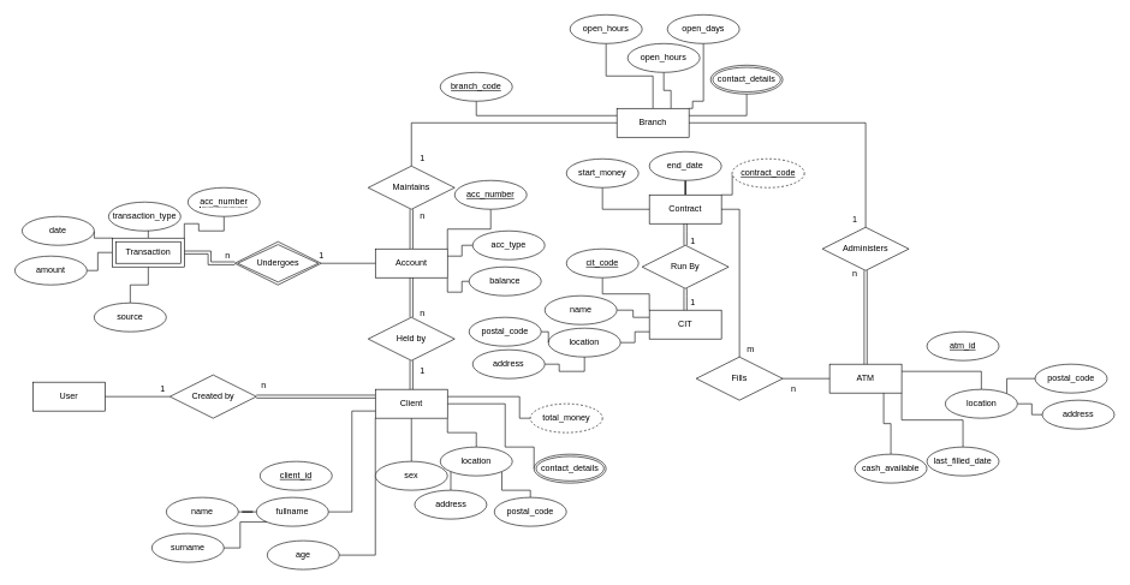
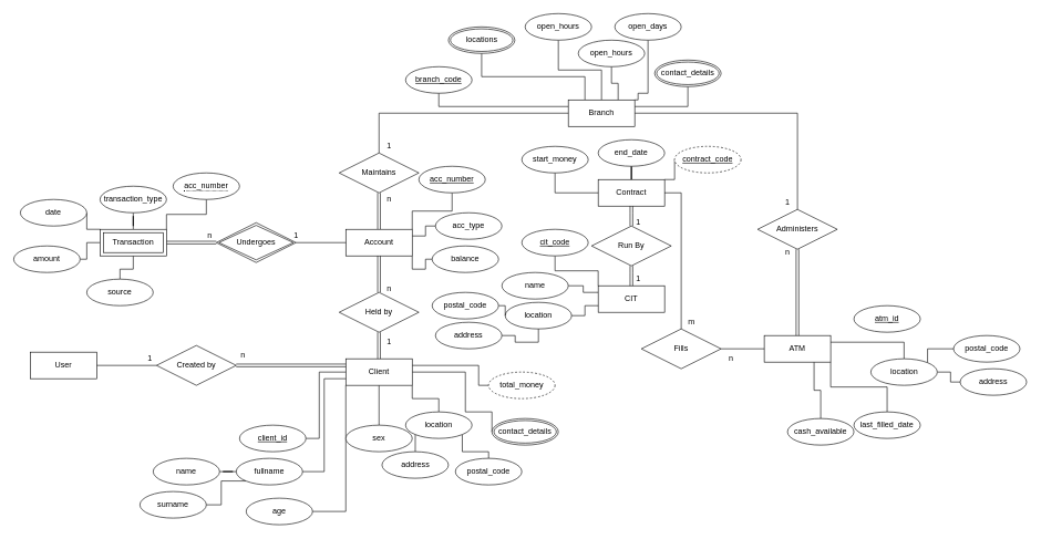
+ <mxCell id="111" value="locations" style="ellipse;shape=doubleEllipse;margin=3;whiteSpace=wrap;html=1;align=center;" vertex="1" parent="1"><mxGeometry x="674.5" y="40" width="100" height="40" as="geometry" /></mxCell>
+ <mxCell id="11" style="edgeStyle=orthogonalEdgeStyle;rounded=0;orthogonalLoop=1;jettySize=auto;html=1;exitX=0.25;exitY=0;exitDx=0;exitDy=0;endArrow=none;endFill=0;entryX=0.5;entryY=1;entryDx=0;entryDy=0;" edge="1" parent="1" source="16" target="111"><mxGeometry relative="1" as="geometry"><mxPoint x="724.5" y="80" as="targetPoint" /></mxGeometry></mxCell>
- <mxCell id="87" value="Transaction" style="shape=ext;margin=3;double=1;whiteSpace=wrap;html=1;align=center;" vertex="1" parent="1"><mxGeometry x="155" y="330" width="100" height="40" as="geometry" /></mxCell>
+ <mxCell id="87" value="Transaction" style="shape=ext;margin=3;double=1;whiteSpace=wrap;html=1;align=center;" vertex="1" parent="1"><mxGeometry x="150" y="345" width="100" height="40" as="geometry" /></mxCell>
- <mxCell id="109" value="amount" style="ellipse;whiteSpace=wrap;html=1;align=center;" vertex="1" parent="1"><mxGeometry x="20" y="355" width="100" height="40" as="geometry" /></mxCell>
+ <mxCell id="109" value="amount" style="ellipse;whiteSpace=wrap;html=1;align=center;" vertex="1" parent="1"><mxGeometry x="20" y="370" width="100" height="40" as="geometry" /></mxCell>
+ <mxCell id="55" style="edgeStyle=orthogonalEdgeStyle;rounded=0;orthogonalLoop=1;jettySize=auto;html=1;entryX=0;entryY=0.5;entryDx=0;entryDy=0;endArrow=none;endFill=0;" edge="1" parent="1" source="56" target="7"><mxGeometry relative="1" as="geometry"><Array as="points"><mxPoint x="480" y="660" /><mxPoint x="480" y="560" /></Array></mxGeometry></mxCell>
